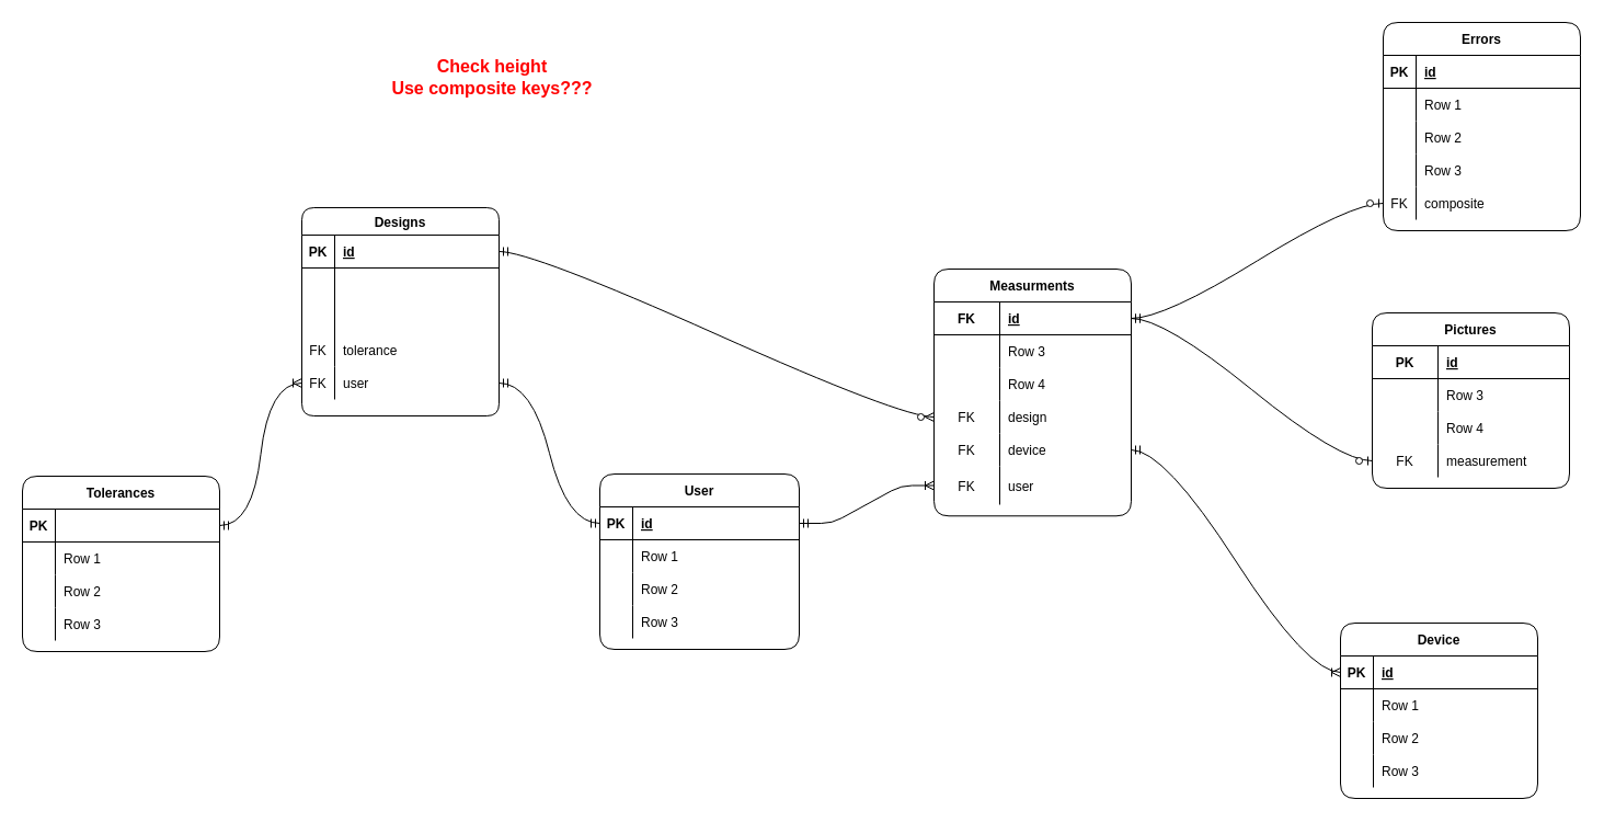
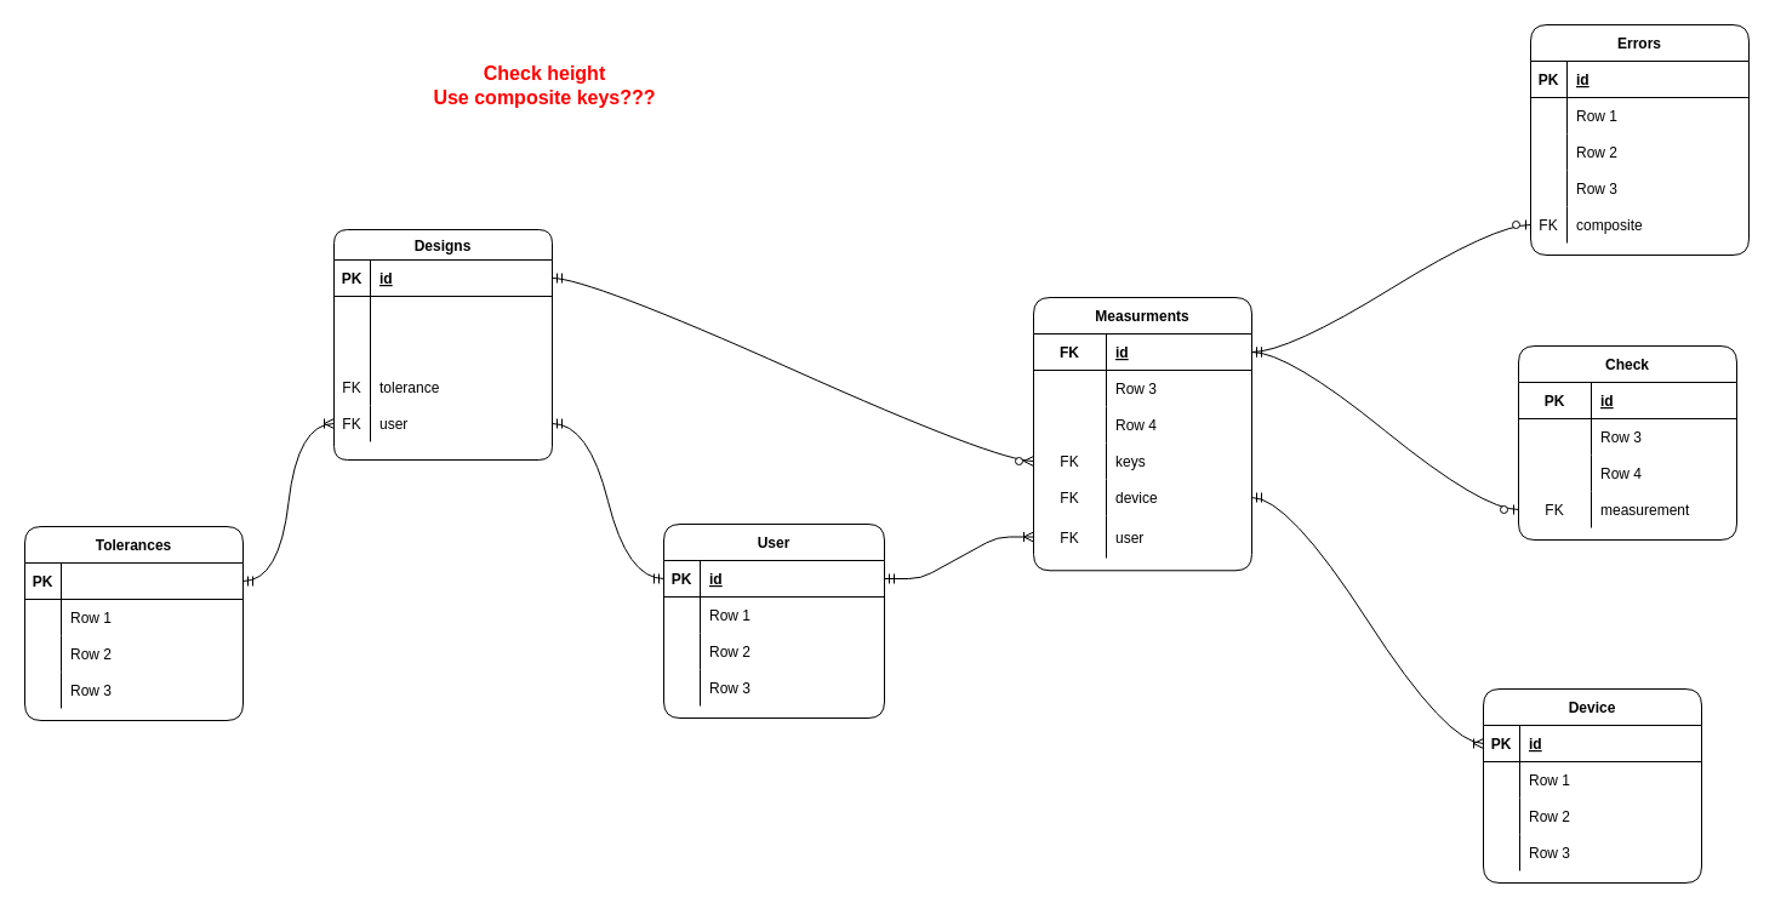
- <mxCell id="16" value="Pictures" style="shape=table;startSize=30;container=1;collapsible=1;childLayout=tableLayout;fixedRows=1;rowLines=0;fontStyle=1;align=center;resizeLast=1;rounded=1;" parent="1" vertex="1"><mxGeometry x="1252" y="285" width="180" height="160" as="geometry" /></mxCell>
+ <mxCell id="16" value="Check" style="shape=table;startSize=30;container=1;collapsible=1;childLayout=tableLayout;fixedRows=1;rowLines=0;fontStyle=1;align=center;resizeLast=1;rounded=1;" parent="1" vertex="1"><mxGeometry x="1252" y="285" width="180" height="160" as="geometry" /></mxCell>
- <mxCell id="41" value="design" style="shape=partialRectangle;connectable=0;fillColor=none;top=0;left=0;bottom=0;right=0;align=left;spacingLeft=6;fontStyle=0;overflow=hidden;rounded=1;" vertex="1" parent="39"><mxGeometry x="60" width="120" height="30" as="geometry"><mxRectangle width="120" height="30" as="alternateBounds" /></mxGeometry></mxCell>
+ <mxCell id="41" value="keys" style="shape=partialRectangle;connectable=0;fillColor=none;top=0;left=0;bottom=0;right=0;align=left;spacingLeft=6;fontStyle=0;overflow=hidden;rounded=1;" vertex="1" parent="39"><mxGeometry x="60" width="120" height="30" as="geometry"><mxRectangle width="120" height="30" as="alternateBounds" /></mxGeometry></mxCell>
